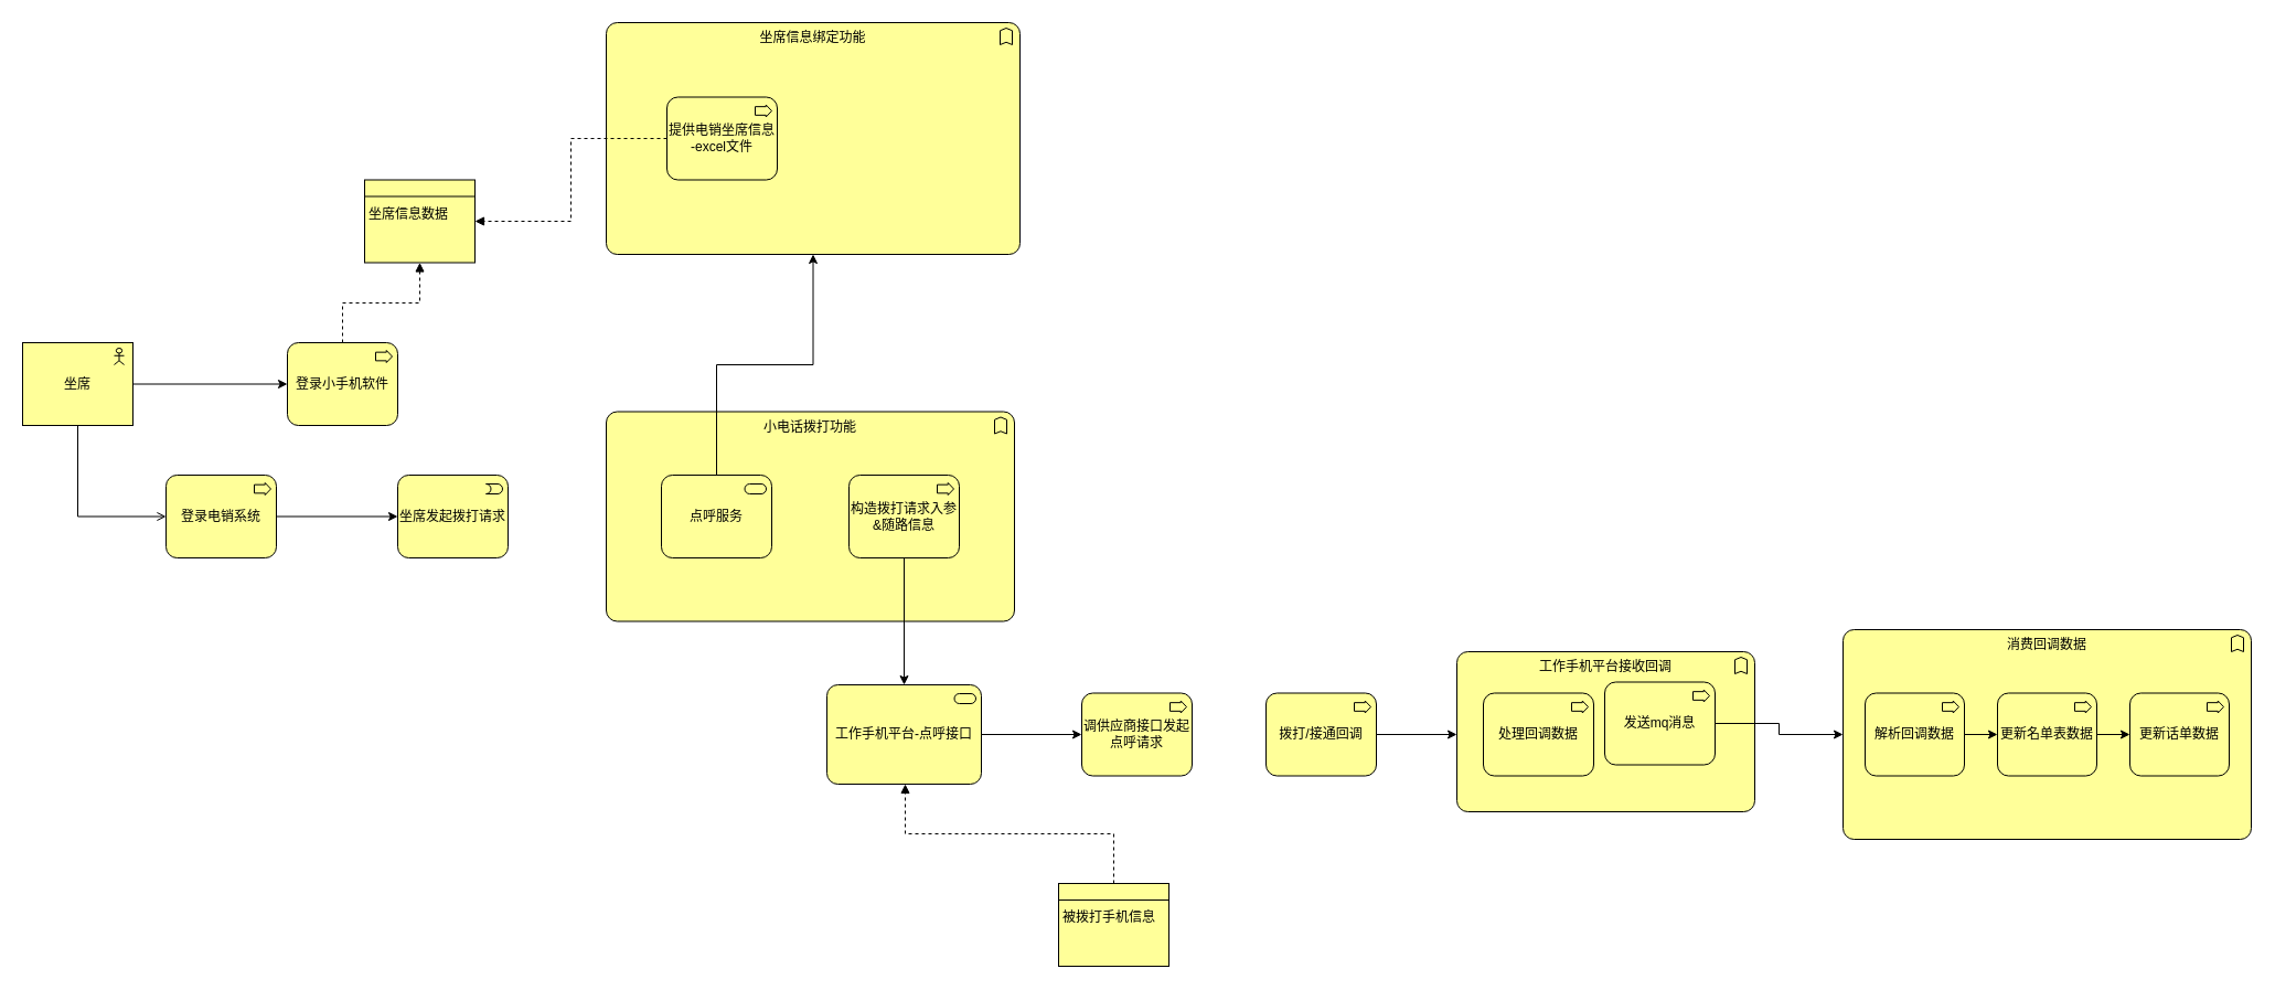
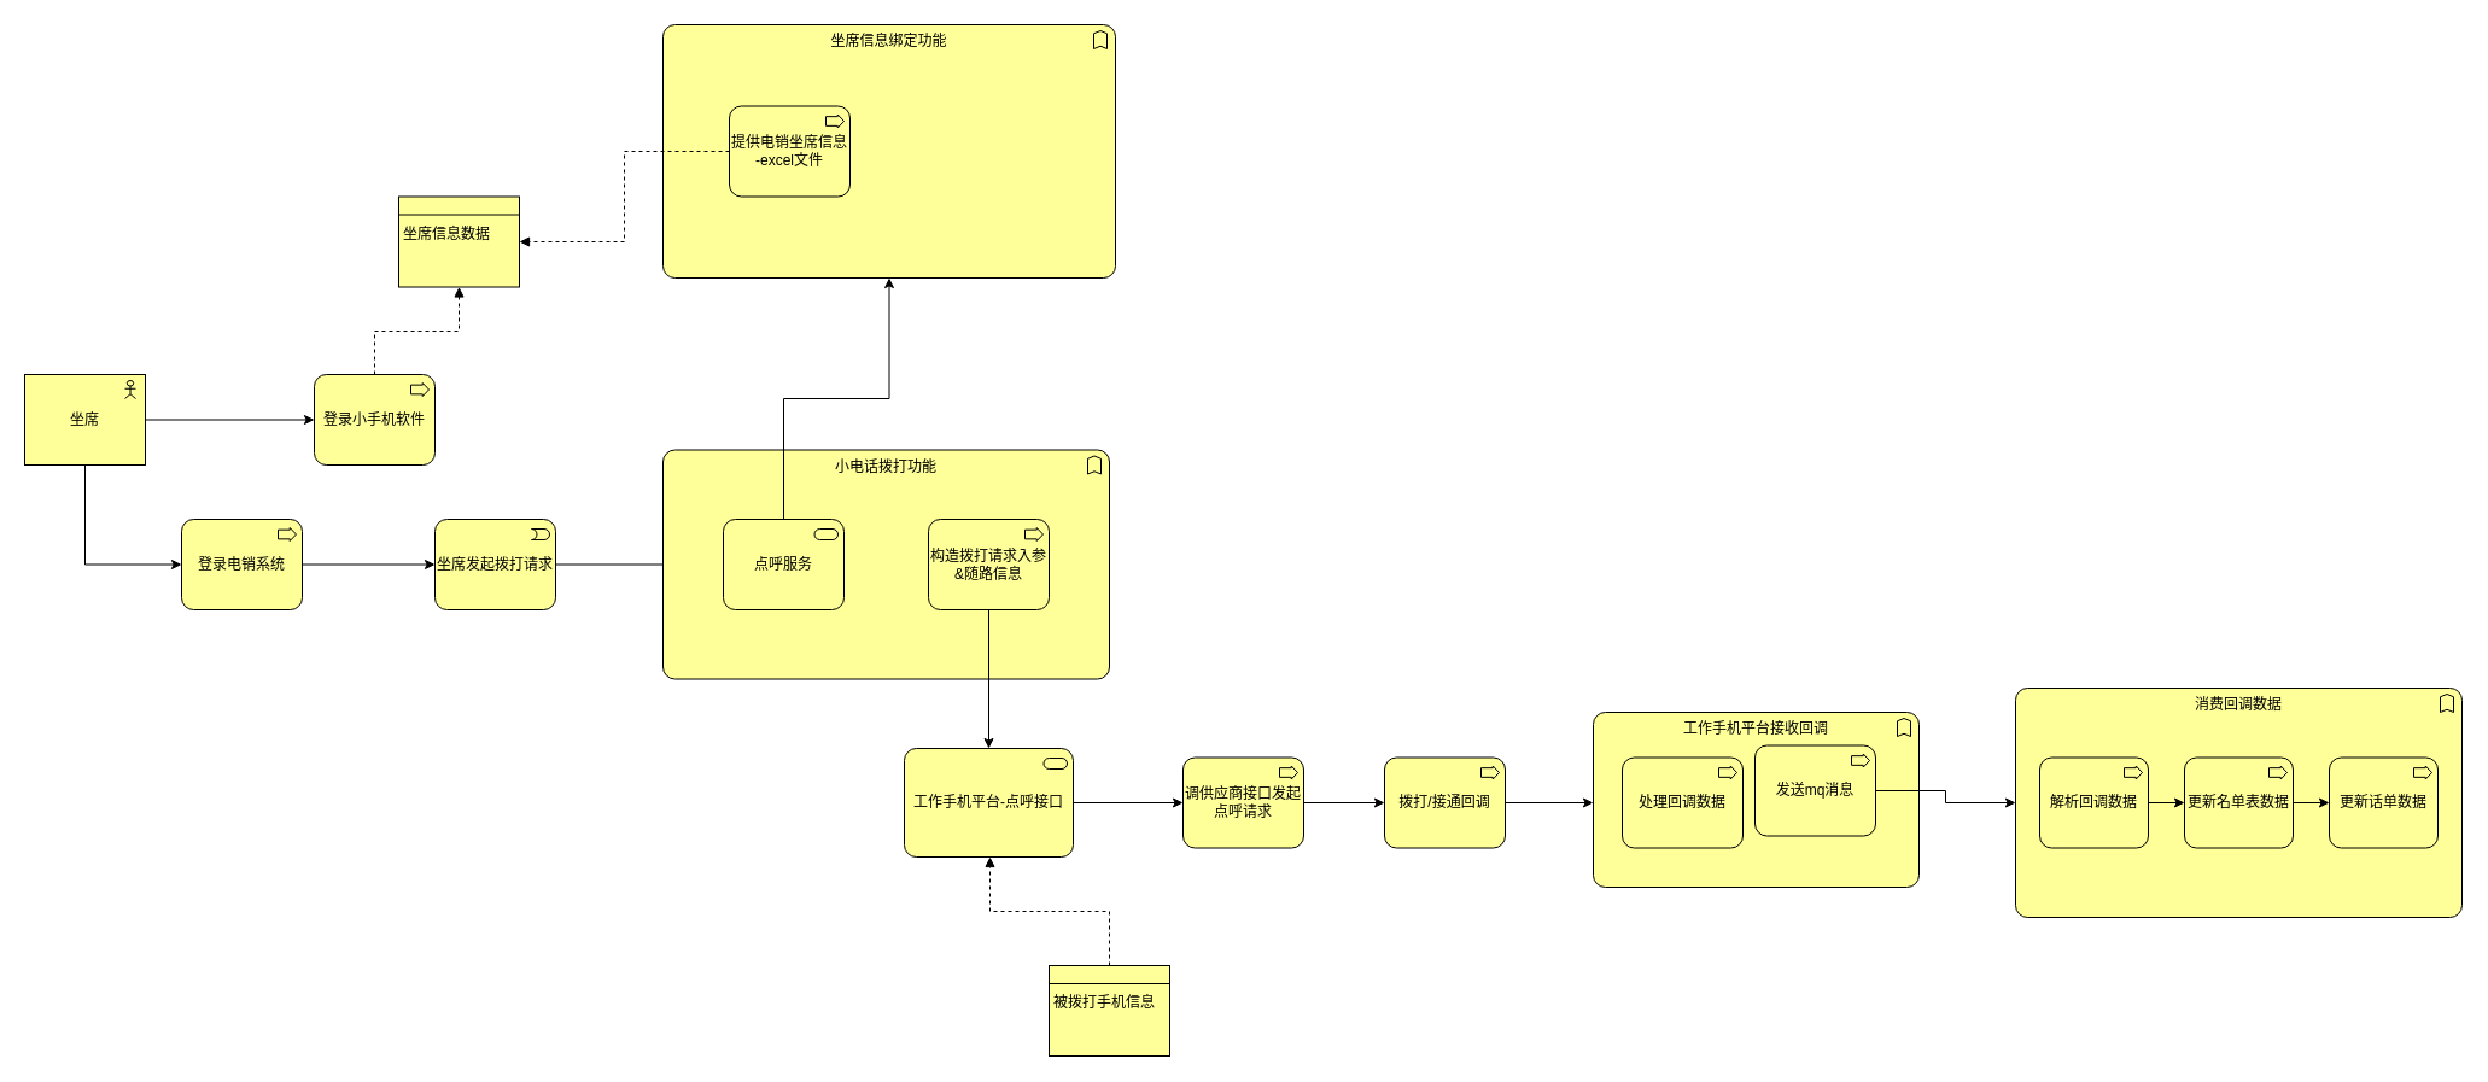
- <mxCell id="3" style="edgeStyle=orthogonalEdgeStyle;rounded=0;orthogonalLoop=1;jettySize=auto;html=1;entryX=0;entryY=0.5;entryDx=0;entryDy=0;entryPerimeter=0;endArrow=open;" edge="1" parent="1" source="4" target="10"><mxGeometry relative="1" as="geometry"><Array as="points"><mxPoint x="70" y="468" /></Array></mxGeometry></mxCell>
+ <mxCell id="3" style="edgeStyle=orthogonalEdgeStyle;rounded=0;orthogonalLoop=1;jettySize=auto;html=1;entryX=0;entryY=0.5;entryDx=0;entryDy=0;entryPerimeter=0;" edge="1" parent="1" source="4" target="10"><mxGeometry relative="1" as="geometry"><Array as="points"><mxPoint x="70" y="468" /></Array></mxGeometry></mxCell>
+ <mxCell id="5" style="edgeStyle=orthogonalEdgeStyle;rounded=0;orthogonalLoop=1;jettySize=auto;html=1;entryX=0;entryY=0.5;entryDx=0;entryDy=0;entryPerimeter=0;" edge="1" parent="1" source="6" target="12"><mxGeometry relative="1" as="geometry" /></mxCell>
+ <mxCell id="24" style="edgeStyle=orthogonalEdgeStyle;rounded=0;orthogonalLoop=1;jettySize=auto;html=1;entryX=0;entryY=0.5;entryDx=0;entryDy=0;entryPerimeter=0;" edge="1" parent="1" source="25" target="27"><mxGeometry relative="1" as="geometry" /></mxCell>
- <mxCell id="22" value="&lt;table cellpadding=&quot;0&quot; cellspacing=&quot;0&quot; style=&quot;font-size:1em;width:100%;height:100%;&quot;&gt;&lt;tbody&gt;&lt;tr style=&quot;height:20px;&quot;&gt;&lt;td align=&quot;center&quot;&gt;&lt;/td&gt;&lt;/tr&gt;&lt;tr&gt;&lt;td align=&quot;left&quot; valign=&quot;top&quot; style=&quot;padding:4px;&quot;&gt;被拨打手机信息&lt;/td&gt;&lt;/tr&gt;&lt;/tbody&gt;&lt;/table&gt;" style="html=1;outlineConnect=0;whiteSpace=wrap;fillColor=#ffff99;shape=mxgraph.archimate.businessObject;overflow=fill" vertex="1" parent="1"><mxGeometry x="959" y="800" width="100" height="75" as="geometry" /></mxCell>
+ <mxCell id="22" value="&lt;table cellpadding=&quot;0&quot; cellspacing=&quot;0&quot; style=&quot;font-size:1em;width:100%;height:100%;&quot;&gt;&lt;tbody&gt;&lt;tr style=&quot;height:20px;&quot;&gt;&lt;td align=&quot;center&quot;&gt;&lt;/td&gt;&lt;/tr&gt;&lt;tr&gt;&lt;td align=&quot;left&quot; valign=&quot;top&quot; style=&quot;padding:4px;&quot;&gt;被拨打手机信息&lt;/td&gt;&lt;/tr&gt;&lt;/tbody&gt;&lt;/table&gt;" style="html=1;outlineConnect=0;whiteSpace=wrap;fillColor=#ffff99;shape=mxgraph.archimate.businessObject;overflow=fill" vertex="1" parent="1"><mxGeometry x="869" y="800" width="100" height="75" as="geometry" /></mxCell>
